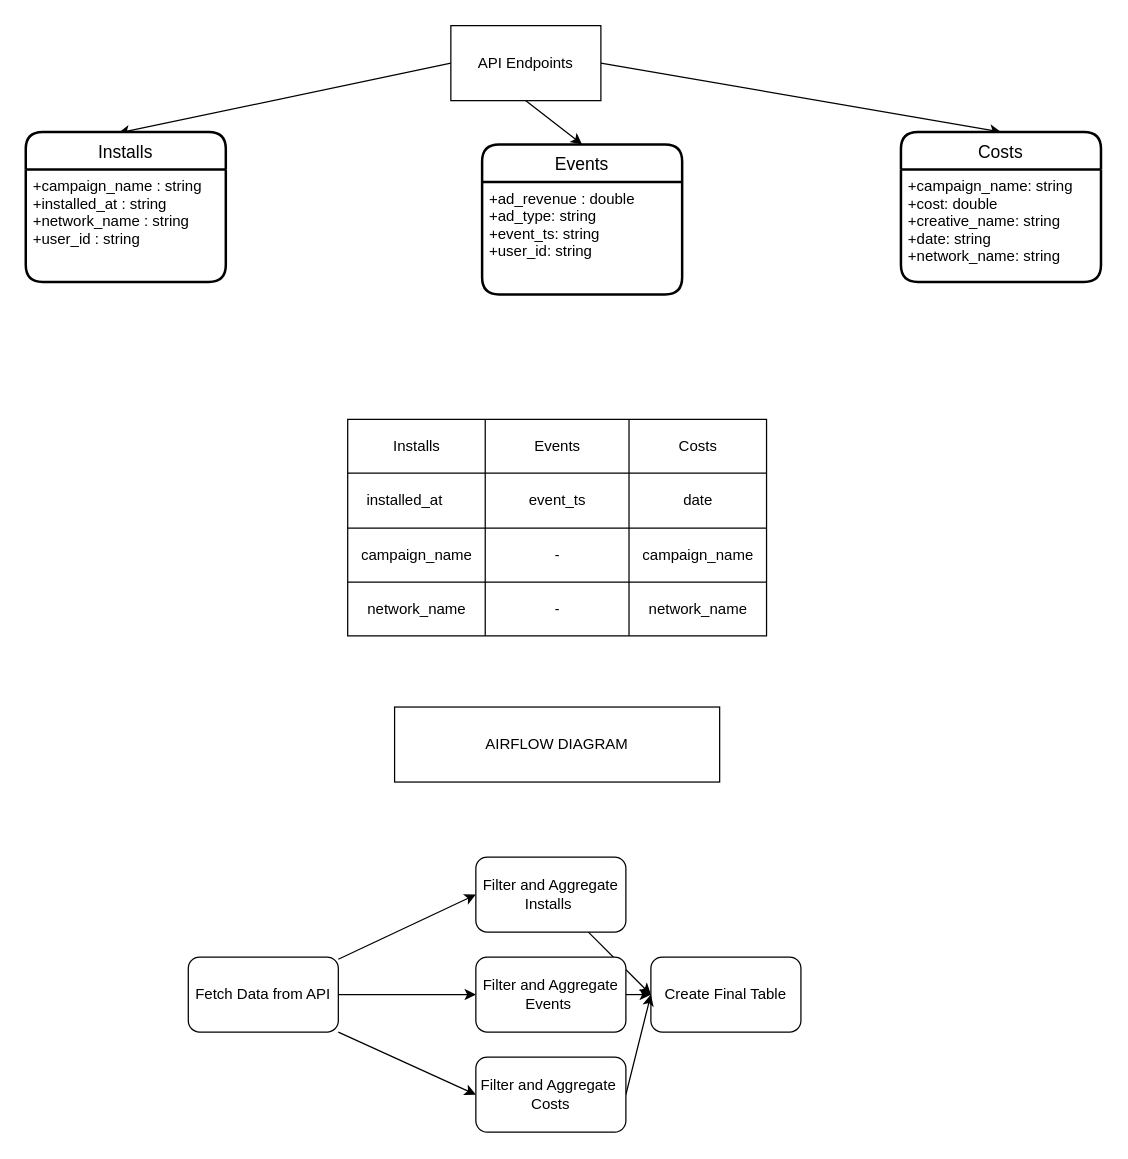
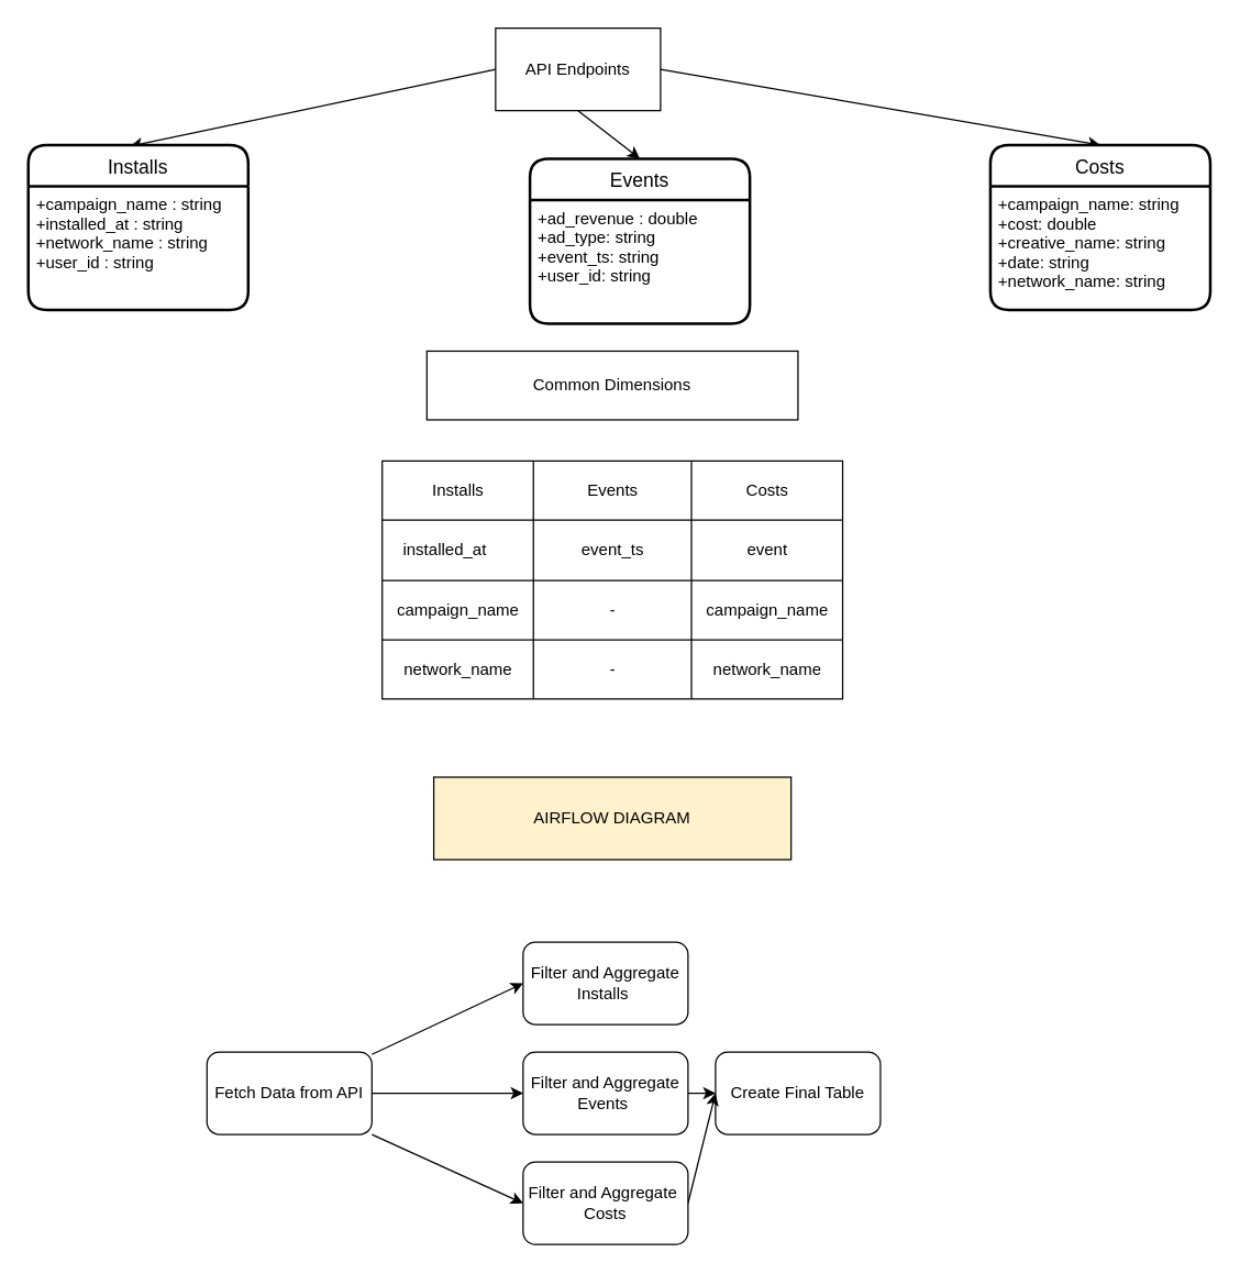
+ <mxCell id="30" value="Common Dimensions" style="rounded=0;whiteSpace=wrap;html=1;" vertex="1" parent="1"><mxGeometry x="310" y="255" width="270" height="50" as="geometry" /></mxCell>
- <mxCell id="21" value="date" style="shape=partialRectangle;html=1;whiteSpace=wrap;connectable=0;fillColor=none;top=0;left=0;bottom=0;right=0;overflow=hidden;" vertex="1" parent="18"><mxGeometry x="225" width="110" height="44" as="geometry"><mxRectangle width="110" height="44" as="alternateBounds" /></mxGeometry></mxCell>
+ <mxCell id="21" value="event" style="shape=partialRectangle;html=1;whiteSpace=wrap;connectable=0;fillColor=none;top=0;left=0;bottom=0;right=0;overflow=hidden;" vertex="1" parent="18"><mxGeometry x="225" width="110" height="44" as="geometry"><mxRectangle width="110" height="44" as="alternateBounds" /></mxGeometry></mxCell>
- <mxCell id="12" value="AIRFLOW DIAGRAM" style="rounded=0;whiteSpace=wrap;html=1;" vertex="1" parent="1"><mxGeometry x="315" y="565" width="260" height="60" as="geometry" /></mxCell>
+ <mxCell id="12" value="AIRFLOW DIAGRAM" style="rounded=0;whiteSpace=wrap;html=1;fillColor=#fff2cc;" vertex="1" parent="1"><mxGeometry x="315" y="565" width="260" height="60" as="geometry" /></mxCell>
- <mxCell id="36" style="edgeStyle=none;html=1;entryX=0;entryY=0.5;entryDx=0;entryDy=0;" edge="1" parent="1" source="37" target="38"><mxGeometry relative="1" as="geometry" /></mxCell>
